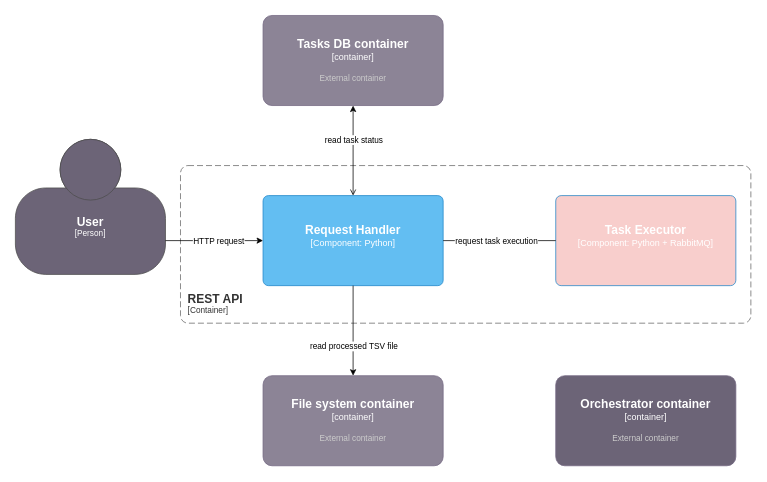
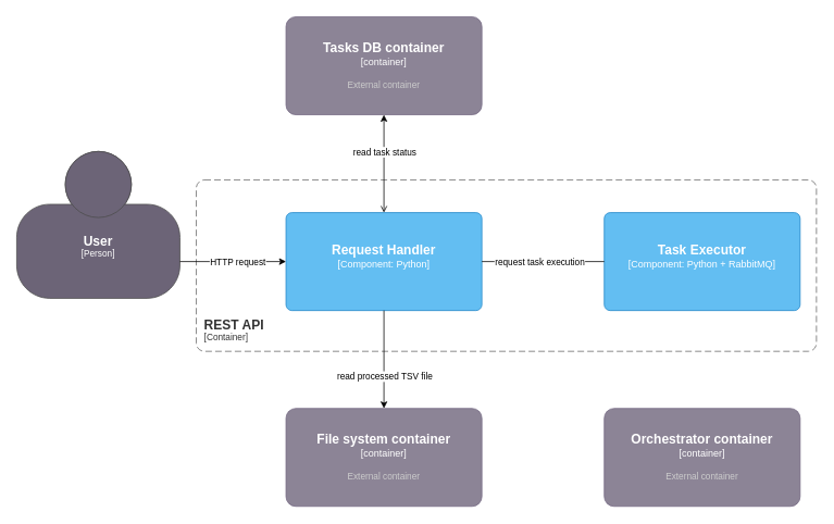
- <mxCell id="10" value="&lt;font style=&quot;font-size: 16px&quot;&gt;&lt;b&gt;Task Executor&lt;/b&gt;&lt;/font&gt;&lt;div&gt;[Component: Python + RabbitMQ]&lt;/div&gt;&lt;br&gt;&lt;div&gt;&lt;font style=&quot;font-size: 11px&quot;&gt;&lt;/font&gt;&lt;/div&gt;" style="rounded=1;whiteSpace=wrap;html=1;labelBackgroundColor=none;fillColor=#f8cecc;fontColor=#ffffff;align=center;arcSize=6;strokeColor=#2086C9;metaEdit=1;resizable=0;points=[[0.25,0,0],[0.5,0,0],[0.75,0,0],[1,0.25,0],[1,0.5,0],[1,0.75,0],[0.75,1,0],[0.5,1,0],[0.25,1,0],[0,0.75,0],[0,0.5,0],[0,0.25,0]];" vertex="1" parent="1"><mxGeometry x="740" y="260" width="240" height="120" as="geometry" /></mxCell>
+ <mxCell id="10" value="&lt;font style=&quot;font-size: 16px&quot;&gt;&lt;b&gt;Task Executor&lt;/b&gt;&lt;/font&gt;&lt;div&gt;[Component: Python + RabbitMQ]&lt;/div&gt;&lt;br&gt;&lt;div&gt;&lt;font style=&quot;font-size: 11px&quot;&gt;&lt;/font&gt;&lt;/div&gt;" style="rounded=1;whiteSpace=wrap;html=1;labelBackgroundColor=none;fillColor=#63BEF2;fontColor=#ffffff;align=center;arcSize=6;strokeColor=#2086C9;metaEdit=1;resizable=0;points=[[0.25,0,0],[0.5,0,0],[0.75,0,0],[1,0.25,0],[1,0.5,0],[1,0.75,0],[0.75,1,0],[0.5,1,0],[0.25,1,0],[0,0.75,0],[0,0.5,0],[0,0.25,0]];" vertex="1" parent="1"><mxGeometry x="740" y="260" width="240" height="120" as="geometry" /></mxCell>
- <mxCell id="16" value="&lt;font style=&quot;font-size: 16px&quot;&gt;&lt;b&gt;Orchestrator container&lt;/b&gt;&lt;/font&gt;&lt;div&gt;[container]&lt;/div&gt;&lt;br&gt;&lt;div&gt;&lt;font style=&quot;font-size: 11px&quot;&gt;&lt;font color=&quot;#cccccc&quot;&gt;External container&lt;/font&gt;&lt;/div&gt;" style="rounded=1;whiteSpace=wrap;html=1;labelBackgroundColor=none;fillColor=#6c6477;fontColor=#ffffff;align=center;arcSize=10;strokeColor=#736782;metaEdit=1;resizable=0;points=[[0.25,0,0],[0.5,0,0],[0.75,0,0],[1,0.25,0],[1,0.5,0],[1,0.75,0],[0.75,1,0],[0.5,1,0],[0.25,1,0],[0,0.75,0],[0,0.5,0],[0,0.25,0]];" vertex="1" parent="1"><mxGeometry x="740" y="500" width="240" height="120" as="geometry" /></mxCell>
+ <mxCell id="16" value="&lt;font style=&quot;font-size: 16px&quot;&gt;&lt;b&gt;Orchestrator container&lt;/b&gt;&lt;/font&gt;&lt;div&gt;[container]&lt;/div&gt;&lt;br&gt;&lt;div&gt;&lt;font style=&quot;font-size: 11px&quot;&gt;&lt;font color=&quot;#cccccc&quot;&gt;External container&lt;/font&gt;&lt;/div&gt;" style="rounded=1;whiteSpace=wrap;html=1;labelBackgroundColor=none;fillColor=#8C8496;fontColor=#ffffff;align=center;arcSize=10;strokeColor=#736782;metaEdit=1;resizable=0;points=[[0.25,0,0],[0.5,0,0],[0.75,0,0],[1,0.25,0],[1,0.5,0],[1,0.75,0],[0.75,1,0],[0.5,1,0],[0.25,1,0],[0,0.75,0],[0,0.5,0],[0,0.25,0]];" vertex="1" parent="1"><mxGeometry x="740" y="500" width="240" height="120" as="geometry" /></mxCell>
